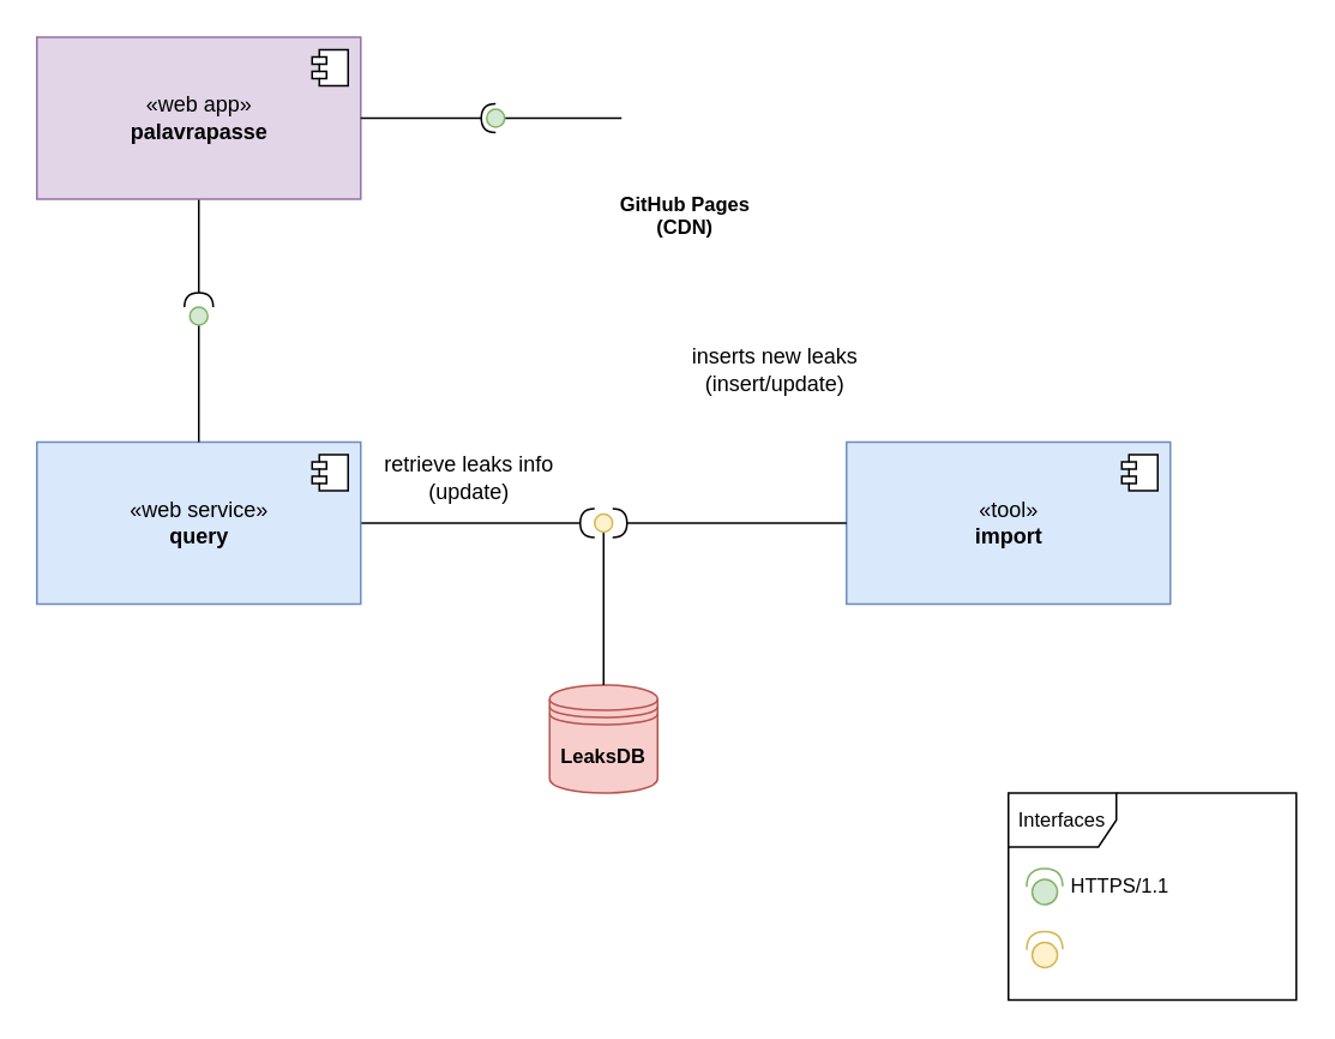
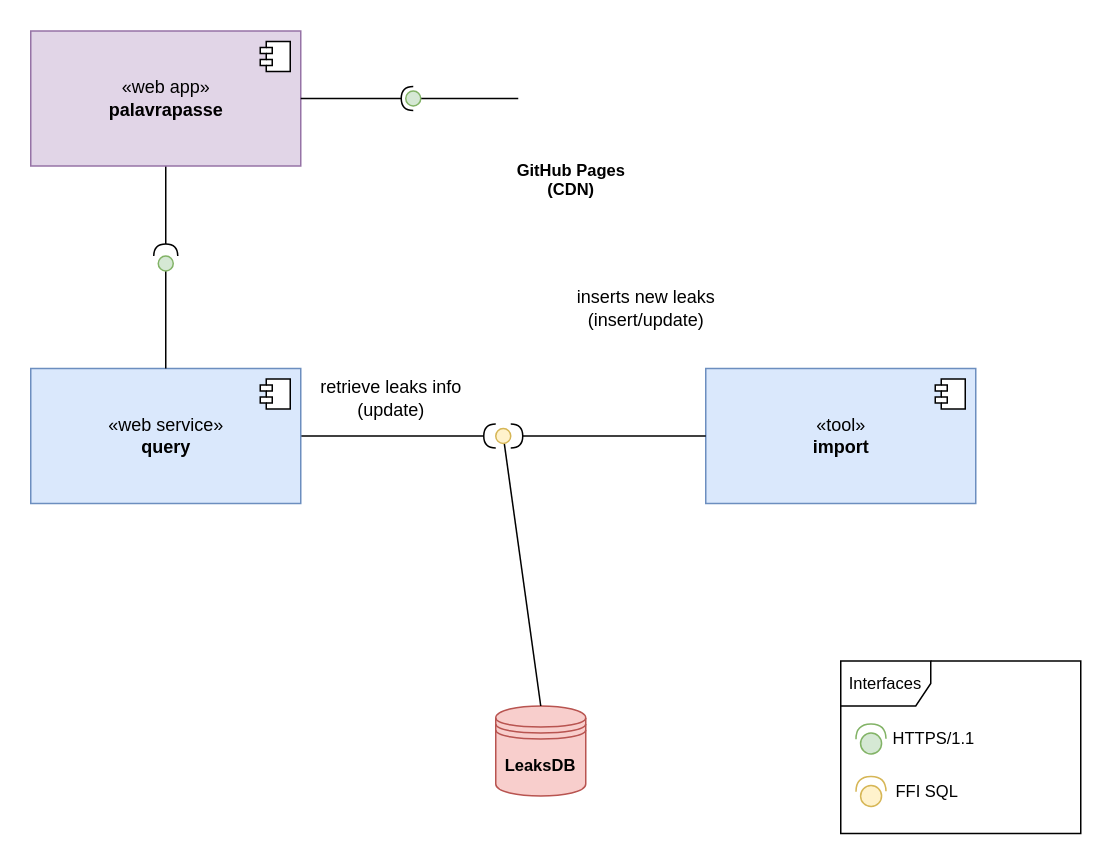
- <mxCell id="9" value="&lt;b&gt;LeaksDB&lt;/b&gt;" style="shape=datastore;whiteSpace=wrap;html=1;strokeColor=#b85450;fontSize=11;fillColor=#f8cecc;" vertex="1" parent="1"><mxGeometry x="305" y="380" width="60" height="60" as="geometry" /></mxCell>
+ <mxCell id="9" value="&lt;b&gt;LeaksDB&lt;/b&gt;" style="shape=datastore;whiteSpace=wrap;html=1;strokeColor=#b85450;fontSize=11;fillColor=#f8cecc;" vertex="1" parent="1"><mxGeometry x="330" y="470" width="60" height="60" as="geometry" /></mxCell>
+ <mxCell id="29" value="FFI SQL" style="text;html=1;align=left;verticalAlign=middle;resizable=0;points=[];autosize=1;strokeColor=none;fillColor=none;fontSize=11;" vertex="1" parent="27"><mxGeometry x="25.173" width="70" height="30" as="geometry" /></mxCell>
